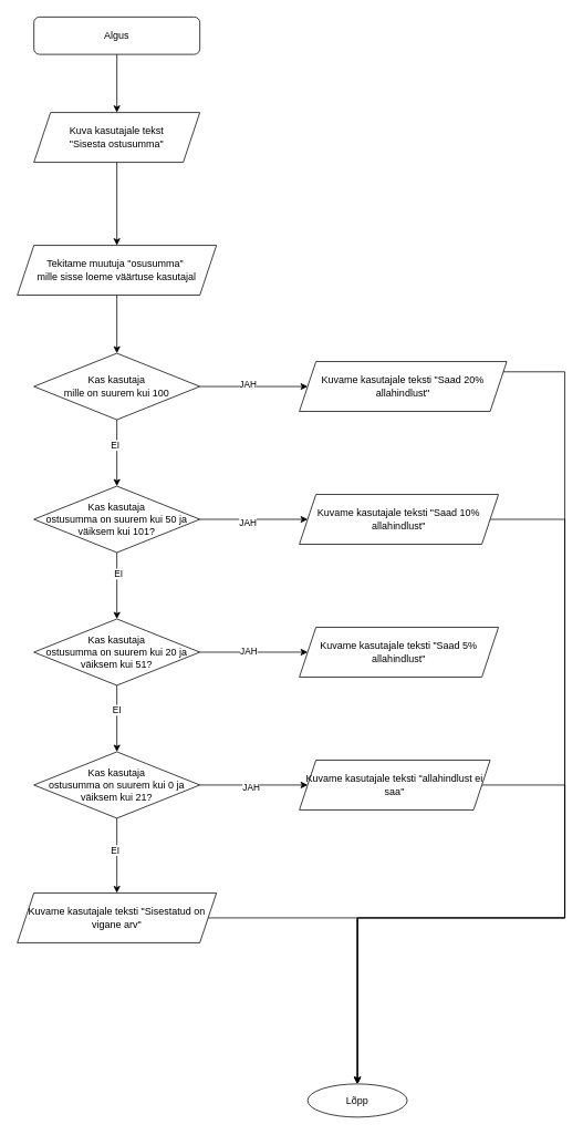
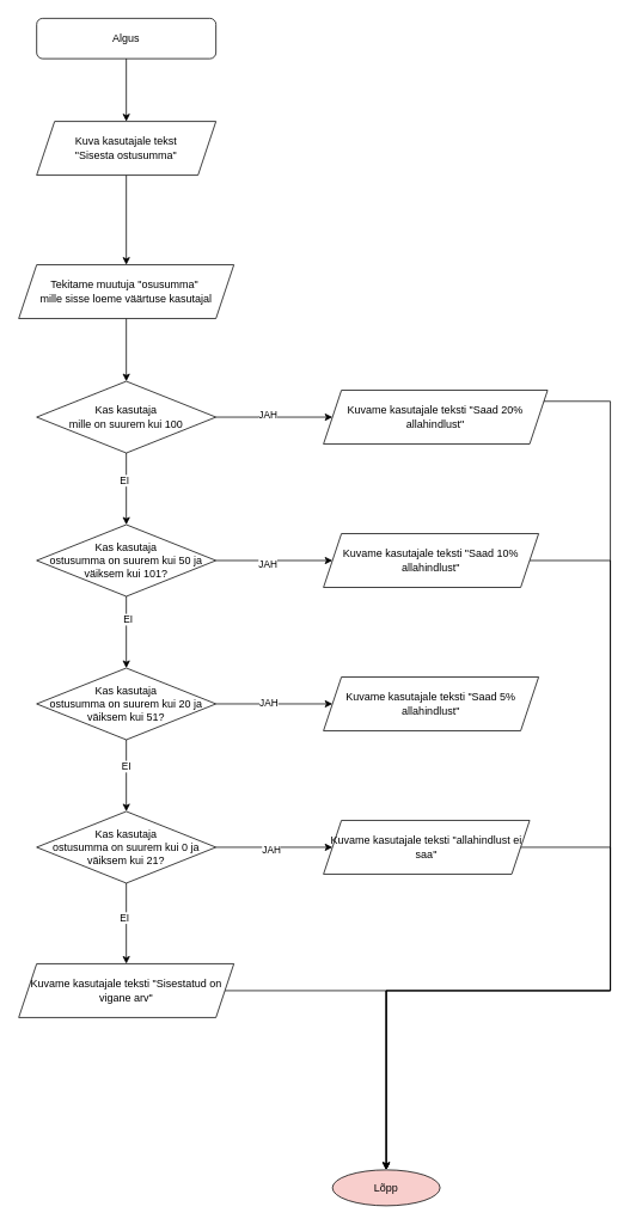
- <mxCell id="37" value="Lõpp" style="ellipse;whiteSpace=wrap;html=1;" vertex="1" parent="1"><mxGeometry x="370" y="1305" width="120" height="40" as="geometry" /></mxCell>
+ <mxCell id="37" value="Lõpp" style="ellipse;whiteSpace=wrap;html=1;fillColor=#f8cecc;" vertex="1" parent="1"><mxGeometry x="370" y="1305" width="120" height="40" as="geometry" /></mxCell>
